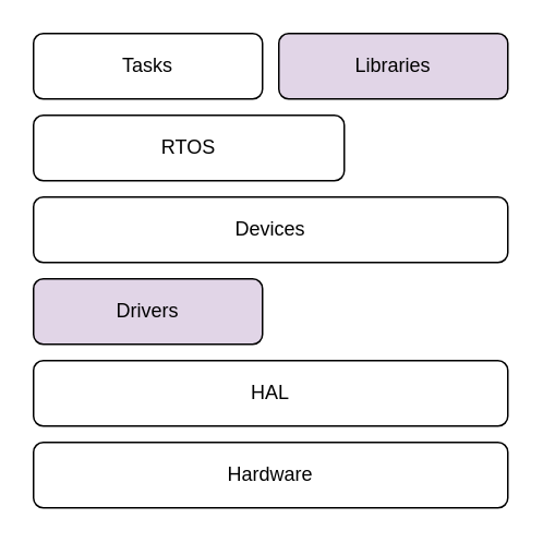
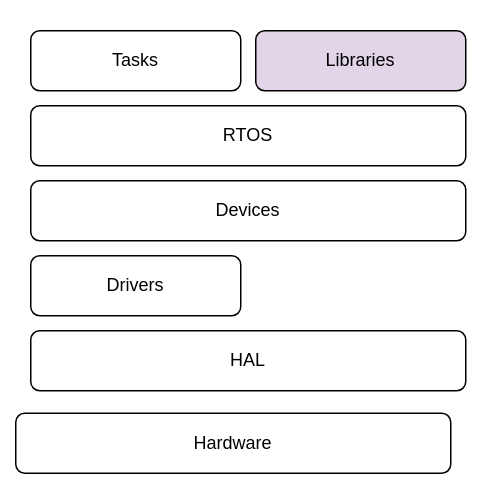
- <mxCell id="6" value="RTOS" style="rounded=1;whiteSpace=wrap;html=1;" vertex="1" parent="1"><mxGeometry x="20" y="70" width="190" height="40" as="geometry" /></mxCell>
+ <mxCell id="6" value="RTOS" style="rounded=1;whiteSpace=wrap;html=1;" vertex="1" parent="1"><mxGeometry x="20" y="70" width="290" height="40" as="geometry" /></mxCell>
- <mxCell id="4" value="Drivers" style="rounded=1;whiteSpace=wrap;html=1;fillColor=#e1d5e7;" vertex="1" parent="1"><mxGeometry x="20" y="170" width="140" height="40" as="geometry" /></mxCell>
+ <mxCell id="4" value="Drivers" style="rounded=1;whiteSpace=wrap;html=1;" vertex="1" parent="1"><mxGeometry x="20" y="170" width="140" height="40" as="geometry" /></mxCell>
- <mxCell id="2" value="Hardware" style="rounded=1;whiteSpace=wrap;html=1;" vertex="1" parent="1"><mxGeometry x="20" y="270" width="290" height="40" as="geometry" /></mxCell>
+ <mxCell id="2" value="Hardware" style="rounded=1;whiteSpace=wrap;html=1;" vertex="1" parent="1"><mxGeometry x="10" y="275" width="290" height="40" as="geometry" /></mxCell>
